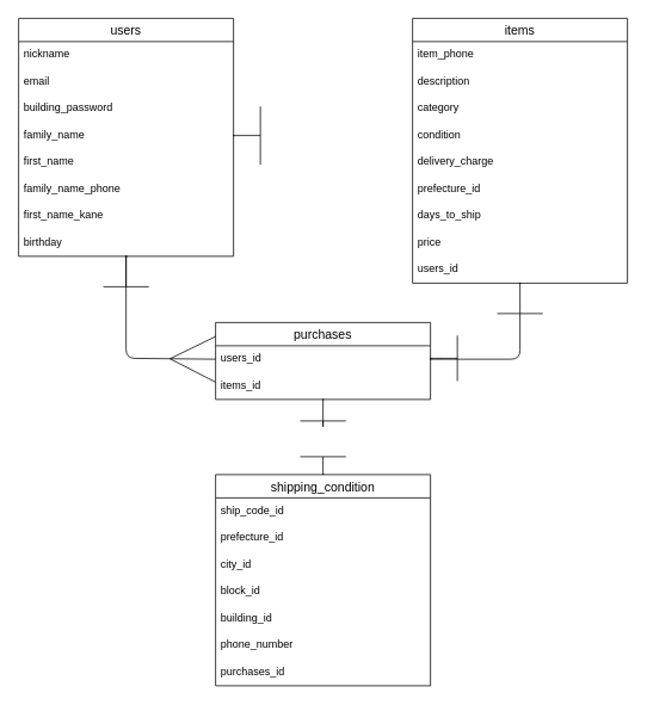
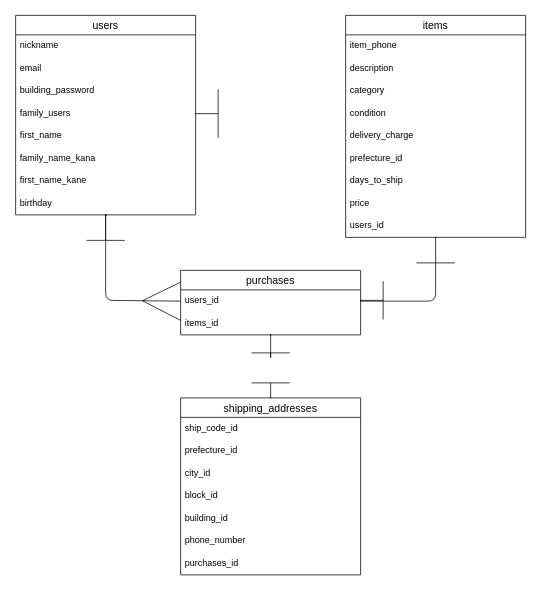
- <mxCell id="6" value="family_name" style="text;strokeColor=none;fillColor=none;spacingLeft=4;spacingRight=4;overflow=hidden;rotatable=0;points=[[0,0.5],[1,0.5]];portConstraint=eastwest;fontSize=12;" vertex="1" parent="2"><mxGeometry y="116" width="240" height="30" as="geometry" /></mxCell>
+ <mxCell id="6" value="family_users" style="text;strokeColor=none;fillColor=none;spacingLeft=4;spacingRight=4;overflow=hidden;rotatable=0;points=[[0,0.5],[1,0.5]];portConstraint=eastwest;fontSize=12;" vertex="1" parent="2"><mxGeometry y="116" width="240" height="30" as="geometry" /></mxCell>
- <mxCell id="8" value="family_name_phone" style="text;strokeColor=none;fillColor=none;spacingLeft=4;spacingRight=4;overflow=hidden;rotatable=0;points=[[0,0.5],[1,0.5]];portConstraint=eastwest;fontSize=12;" vertex="1" parent="2"><mxGeometry y="176" width="240" height="30" as="geometry" /></mxCell>
+ <mxCell id="8" value="family_name_kana" style="text;strokeColor=none;fillColor=none;spacingLeft=4;spacingRight=4;overflow=hidden;rotatable=0;points=[[0,0.5],[1,0.5]];portConstraint=eastwest;fontSize=12;" vertex="1" parent="2"><mxGeometry y="176" width="240" height="30" as="geometry" /></mxCell>
- <mxCell id="31" value="shipping_condition" style="swimlane;fontStyle=0;childLayout=stackLayout;horizontal=1;startSize=26;horizontalStack=0;resizeParent=1;resizeParentMax=0;resizeLast=0;collapsible=1;marginBottom=0;align=center;fontSize=14;labelBorderColor=none;fillColor=default;strokeColor=default;" vertex="1" parent="1"><mxGeometry x="240" y="530" width="240" height="236" as="geometry" /></mxCell>
+ <mxCell id="31" value="shipping_addresses" style="swimlane;fontStyle=0;childLayout=stackLayout;horizontal=1;startSize=26;horizontalStack=0;resizeParent=1;resizeParentMax=0;resizeLast=0;collapsible=1;marginBottom=0;align=center;fontSize=14;labelBorderColor=none;fillColor=default;strokeColor=default;" vertex="1" parent="1"><mxGeometry x="240" y="530" width="240" height="236" as="geometry" /></mxCell>
